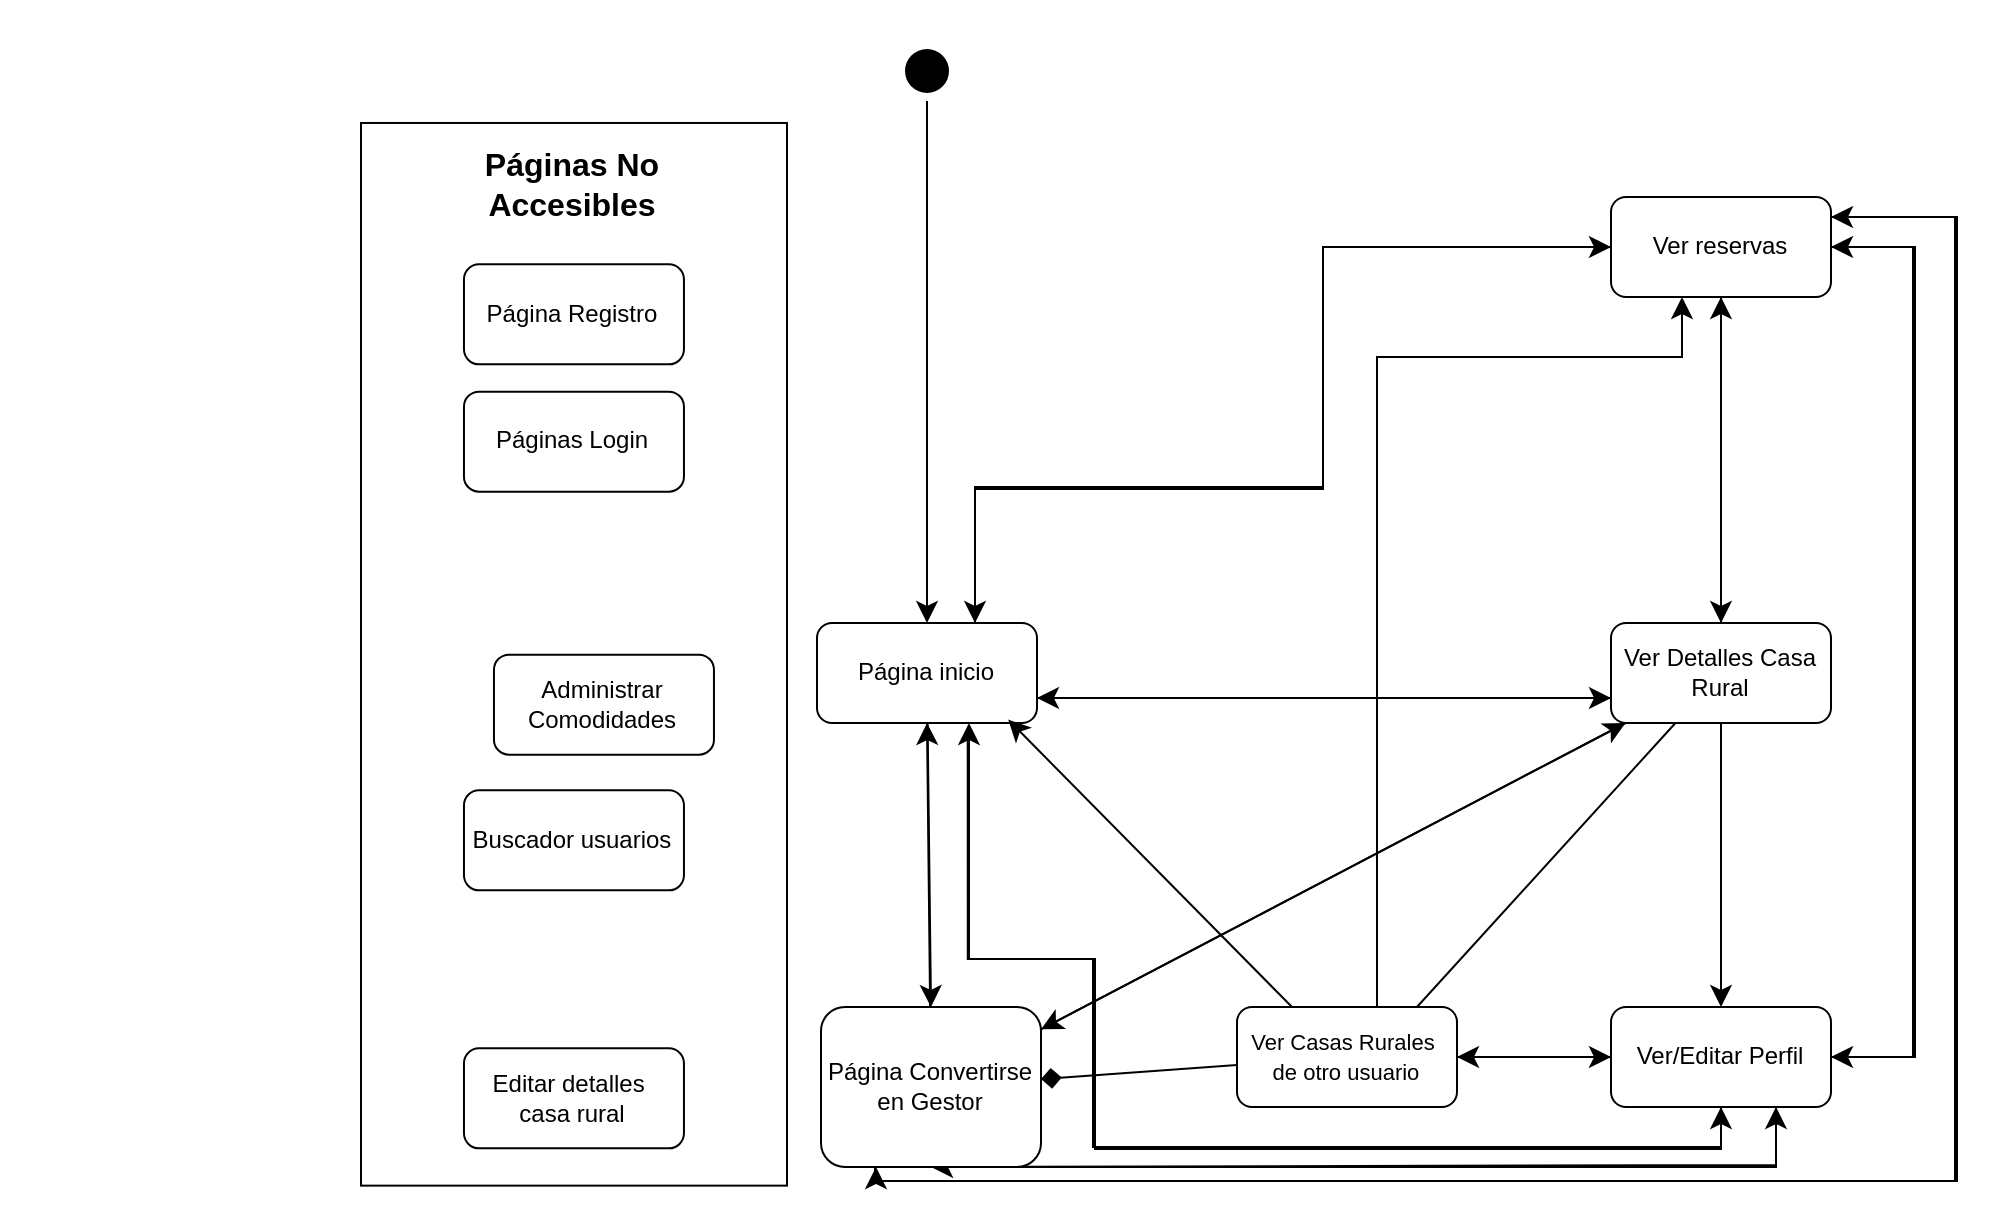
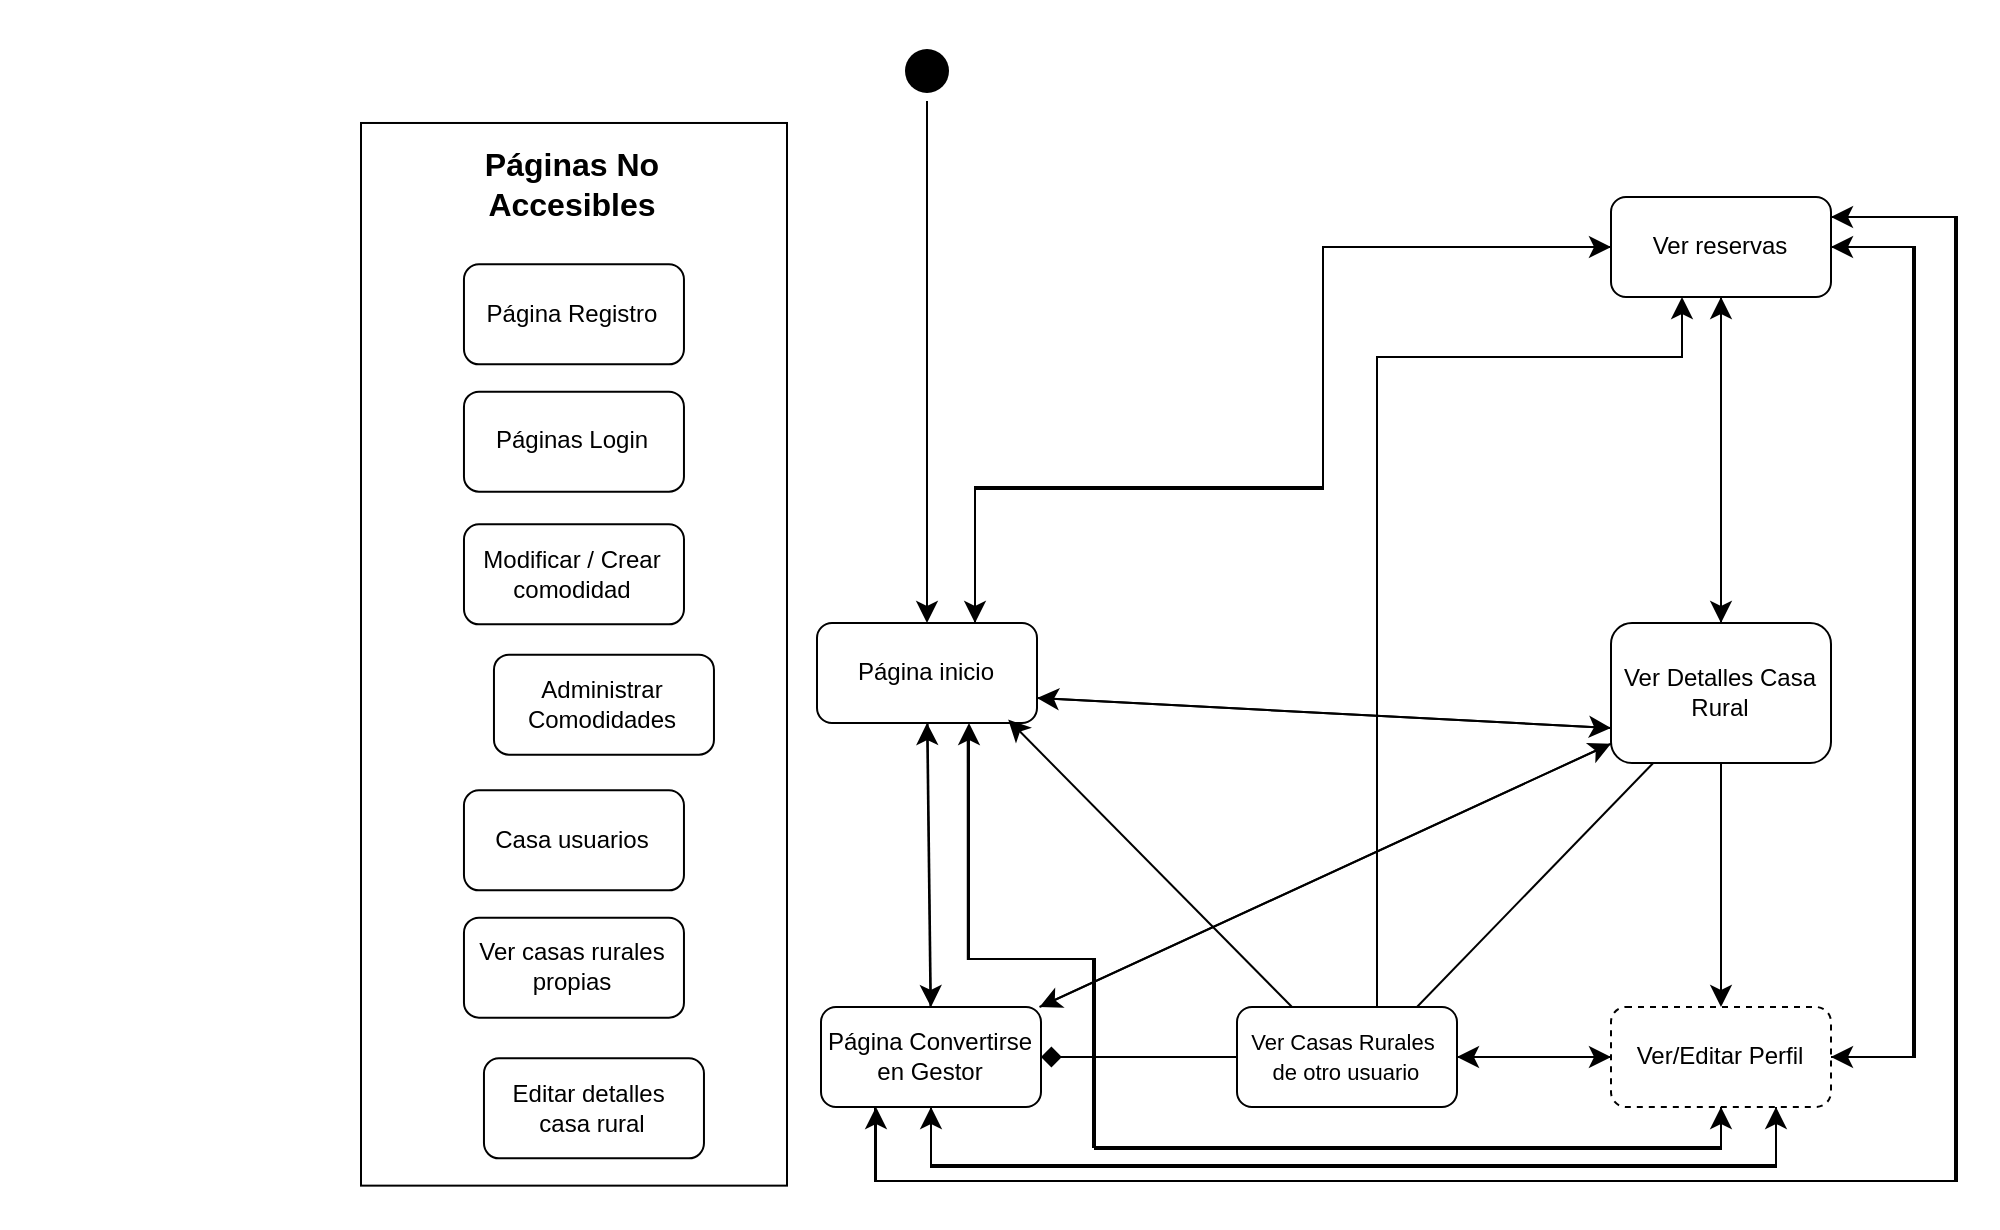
+ <mxCell id="41" value="Modificar / Crear comodidad" style="html=1;whiteSpace=wrap;rounded=1;container=0;" parent="35" vertex="1"><mxGeometry x="51.495" y="200.685" width="110" height="50" as="geometry" /></mxCell>
- <mxCell id="13" value="Ver Detalles Casa Rural" style="html=1;whiteSpace=wrap;rounded=1;" parent="1" vertex="1"><mxGeometry x="805" y="311" width="110" height="50" as="geometry" /></mxCell>
+ <mxCell id="13" value="Ver Detalles Casa Rural" style="html=1;whiteSpace=wrap;rounded=1;" parent="1" vertex="1"><mxGeometry x="805" y="311" width="110" height="70" as="geometry" /></mxCell>
- <mxCell id="42" value="Buscador usuarios" style="html=1;whiteSpace=wrap;rounded=1;container=0;" parent="35" vertex="1"><mxGeometry x="51.485" y="333.685" width="110" height="50" as="geometry" /></mxCell>
+ <mxCell id="42" value="Casa usuarios" style="html=1;whiteSpace=wrap;rounded=1;container=0;" parent="35" vertex="1"><mxGeometry x="51.485" y="333.685" width="110" height="50" as="geometry" /></mxCell>
+ <mxCell id="43" value="Ver casas rurales propias" style="html=1;whiteSpace=wrap;rounded=1;container=0;" parent="35" vertex="1"><mxGeometry x="51.485" y="397.335" width="110" height="50" as="geometry" /></mxCell>
- <mxCell id="17" value="Ver/Editar Perfil" style="html=1;whiteSpace=wrap;rounded=1;" parent="1" vertex="1"><mxGeometry x="805" y="503" width="110" height="50" as="geometry" /></mxCell>
+ <mxCell id="17" value="Ver/Editar Perfil" style="html=1;whiteSpace=wrap;rounded=1;dashed=1;" parent="1" vertex="1"><mxGeometry x="805" y="503" width="110" height="50" as="geometry" /></mxCell>
- <mxCell id="34" value="Página Convertirse en Gestor" style="html=1;whiteSpace=wrap;rounded=1;" parent="1" vertex="1"><mxGeometry x="410" y="503" width="110" height="80" as="geometry" /></mxCell>
+ <mxCell id="34" value="Página Convertirse en Gestor" style="html=1;whiteSpace=wrap;rounded=1;" parent="1" vertex="1"><mxGeometry x="410" y="503" width="110" height="50" as="geometry" /></mxCell>
- <mxCell id="44" value="Editar detalles&amp;nbsp;&lt;div&gt;casa rural&lt;/div&gt;" style="html=1;whiteSpace=wrap;rounded=1;container=0;" parent="35" vertex="1"><mxGeometry x="51.485" y="462.685" width="110" height="50" as="geometry" /></mxCell>
+ <mxCell id="44" value="Editar detalles&amp;nbsp;&lt;div&gt;casa rural&lt;/div&gt;" style="html=1;whiteSpace=wrap;rounded=1;container=0;" parent="35" vertex="1"><mxGeometry x="61.485" y="467.685" width="110" height="50" as="geometry" /></mxCell>
